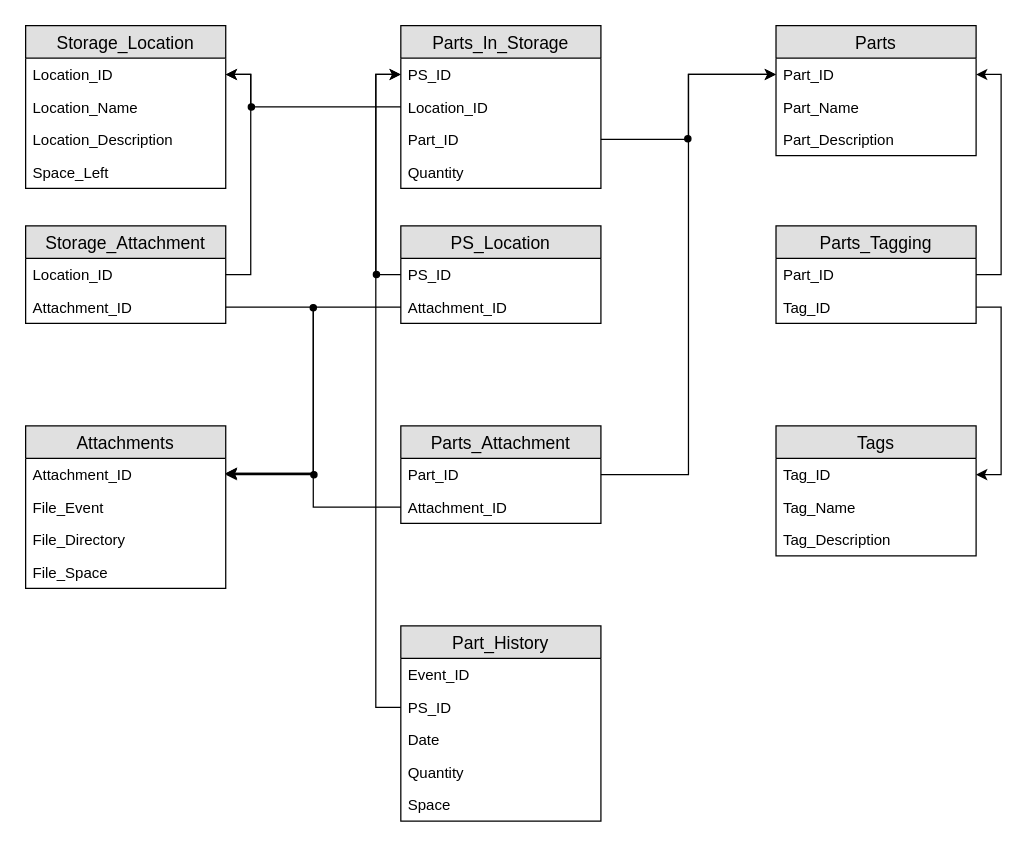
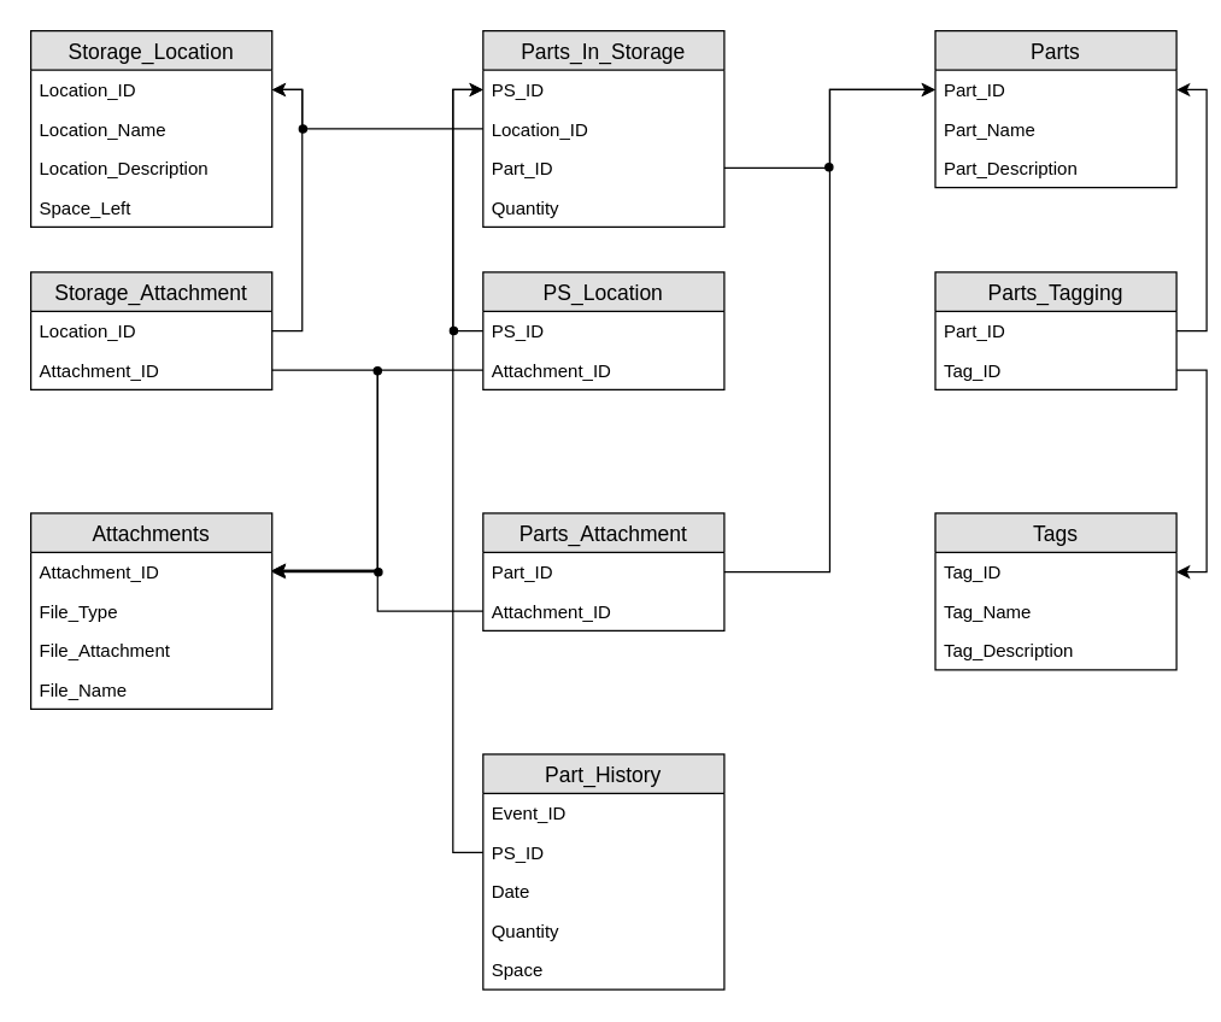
- <mxCell id="25" value="File_Event" style="text;strokeColor=none;fillColor=none;spacingLeft=4;spacingRight=4;overflow=hidden;rotatable=0;points=[[0,0.5],[1,0.5]];portConstraint=eastwest;fontSize=12;" vertex="1" parent="23"><mxGeometry y="52" width="160" height="26" as="geometry" /></mxCell>
+ <mxCell id="25" value="File_Type" style="text;strokeColor=none;fillColor=none;spacingLeft=4;spacingRight=4;overflow=hidden;rotatable=0;points=[[0,0.5],[1,0.5]];portConstraint=eastwest;fontSize=12;" vertex="1" parent="23"><mxGeometry y="52" width="160" height="26" as="geometry" /></mxCell>
- <mxCell id="26" value="File_Directory" style="text;strokeColor=none;fillColor=none;spacingLeft=4;spacingRight=4;overflow=hidden;rotatable=0;points=[[0,0.5],[1,0.5]];portConstraint=eastwest;fontSize=12;" vertex="1" parent="23"><mxGeometry y="78" width="160" height="26" as="geometry" /></mxCell>
+ <mxCell id="26" value="File_Attachment" style="text;strokeColor=none;fillColor=none;spacingLeft=4;spacingRight=4;overflow=hidden;rotatable=0;points=[[0,0.5],[1,0.5]];portConstraint=eastwest;fontSize=12;" vertex="1" parent="23"><mxGeometry y="78" width="160" height="26" as="geometry" /></mxCell>
- <mxCell id="27" value="File_Space" style="text;strokeColor=none;fillColor=none;spacingLeft=4;spacingRight=4;overflow=hidden;rotatable=0;points=[[0,0.5],[1,0.5]];portConstraint=eastwest;fontSize=12;" vertex="1" parent="23"><mxGeometry y="104" width="160" height="26" as="geometry" /></mxCell>
+ <mxCell id="27" value="File_Name" style="text;strokeColor=none;fillColor=none;spacingLeft=4;spacingRight=4;overflow=hidden;rotatable=0;points=[[0,0.5],[1,0.5]];portConstraint=eastwest;fontSize=12;" vertex="1" parent="23"><mxGeometry y="104" width="160" height="26" as="geometry" /></mxCell>
